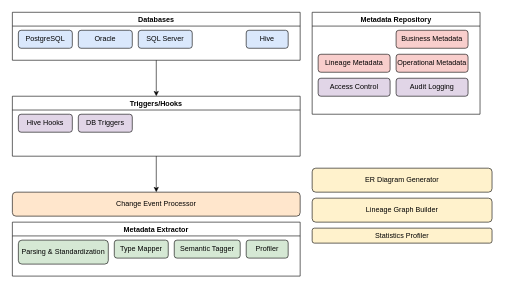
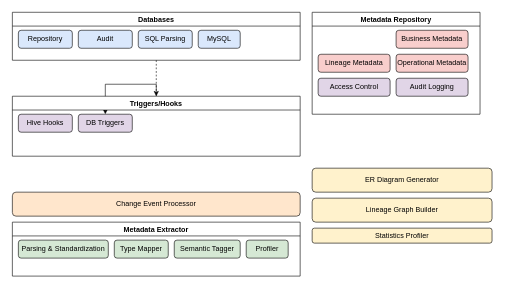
- <mxCell id="4" value="PostgreSQL" style="rounded=1;whiteSpace=wrap;fillColor=#DAE8FC" vertex="1" parent="3"><mxGeometry x="10" y="30" width="90" height="30" as="geometry" /></mxCell>
+ <mxCell id="4" value="Repository" style="rounded=1;whiteSpace=wrap;fillColor=#DAE8FC" vertex="1" parent="3"><mxGeometry x="10" y="30" width="90" height="30" as="geometry" /></mxCell>
- <mxCell id="5" value="Oracle" style="rounded=1;whiteSpace=wrap;fillColor=#DAE8FC" vertex="1" parent="3"><mxGeometry x="110" y="30" width="90" height="30" as="geometry" /></mxCell>
+ <mxCell id="5" value="Audit" style="rounded=1;whiteSpace=wrap;fillColor=#DAE8FC" vertex="1" parent="3"><mxGeometry x="110" y="30" width="90" height="30" as="geometry" /></mxCell>
- <mxCell id="6" value="SQL Server" style="rounded=1;whiteSpace=wrap;fillColor=#DAE8FC" vertex="1" parent="3"><mxGeometry x="210" y="30" width="90" height="30" as="geometry" /></mxCell>
+ <mxCell id="6" value="SQL Parsing" style="rounded=1;whiteSpace=wrap;fillColor=#DAE8FC" vertex="1" parent="3"><mxGeometry x="210" y="30" width="90" height="30" as="geometry" /></mxCell>
+ <mxCell id="7" value="MySQL" style="rounded=1;whiteSpace=wrap;fillColor=#DAE8FC" vertex="1" parent="3"><mxGeometry x="310" y="30" width="70" height="30" as="geometry" /></mxCell>
- <mxCell id="8" value="Hive" style="rounded=1;whiteSpace=wrap;fillColor=#DAE8FC" vertex="1" parent="3"><mxGeometry x="390" y="30" width="70" height="30" as="geometry" /></mxCell>
- <mxCell id="2" style="edgeStyle=orthogonalEdgeStyle;rounded=0;orthogonalLoop=1;jettySize=auto;html=1;entryX=0.5;entryY=0;entryDx=0;entryDy=0;" edge="1" parent="1" source="3" target="10"><mxGeometry relative="1" as="geometry" /></mxCell>
+ <mxCell id="2" style="edgeStyle=orthogonalEdgeStyle;rounded=0;orthogonalLoop=1;jettySize=auto;html=1;entryX=0.5;entryY=0;entryDx=0;entryDy=0;dashed=1;" edge="1" parent="1" source="3" target="10"><mxGeometry relative="1" as="geometry" /></mxCell>
- <mxCell id="9" style="edgeStyle=orthogonalEdgeStyle;rounded=0;orthogonalLoop=1;jettySize=auto;html=1;entryX=0.5;entryY=0;entryDx=0;entryDy=0;" edge="1" parent="1" source="10" target="13"><mxGeometry relative="1" as="geometry" /></mxCell>
+ <mxCell id="9" style="edgeStyle=orthogonalEdgeStyle;rounded=0;orthogonalLoop=1;jettySize=auto;html=1;" edge="1" parent="1" source="10" target="12"><mxGeometry relative="1" as="geometry" /></mxCell>
- <mxCell id="15" value="Parsing &amp; Standardization" style="rounded=1;whiteSpace=wrap;fillColor=#D5E8D4" vertex="1" parent="14"><mxGeometry x="10" y="30" width="150" height="40" as="geometry" /></mxCell>
+ <mxCell id="15" value="Parsing &amp; Standardization" style="rounded=1;whiteSpace=wrap;fillColor=#D5E8D4" vertex="1" parent="14"><mxGeometry x="10" y="30" width="150" height="30" as="geometry" /></mxCell>
